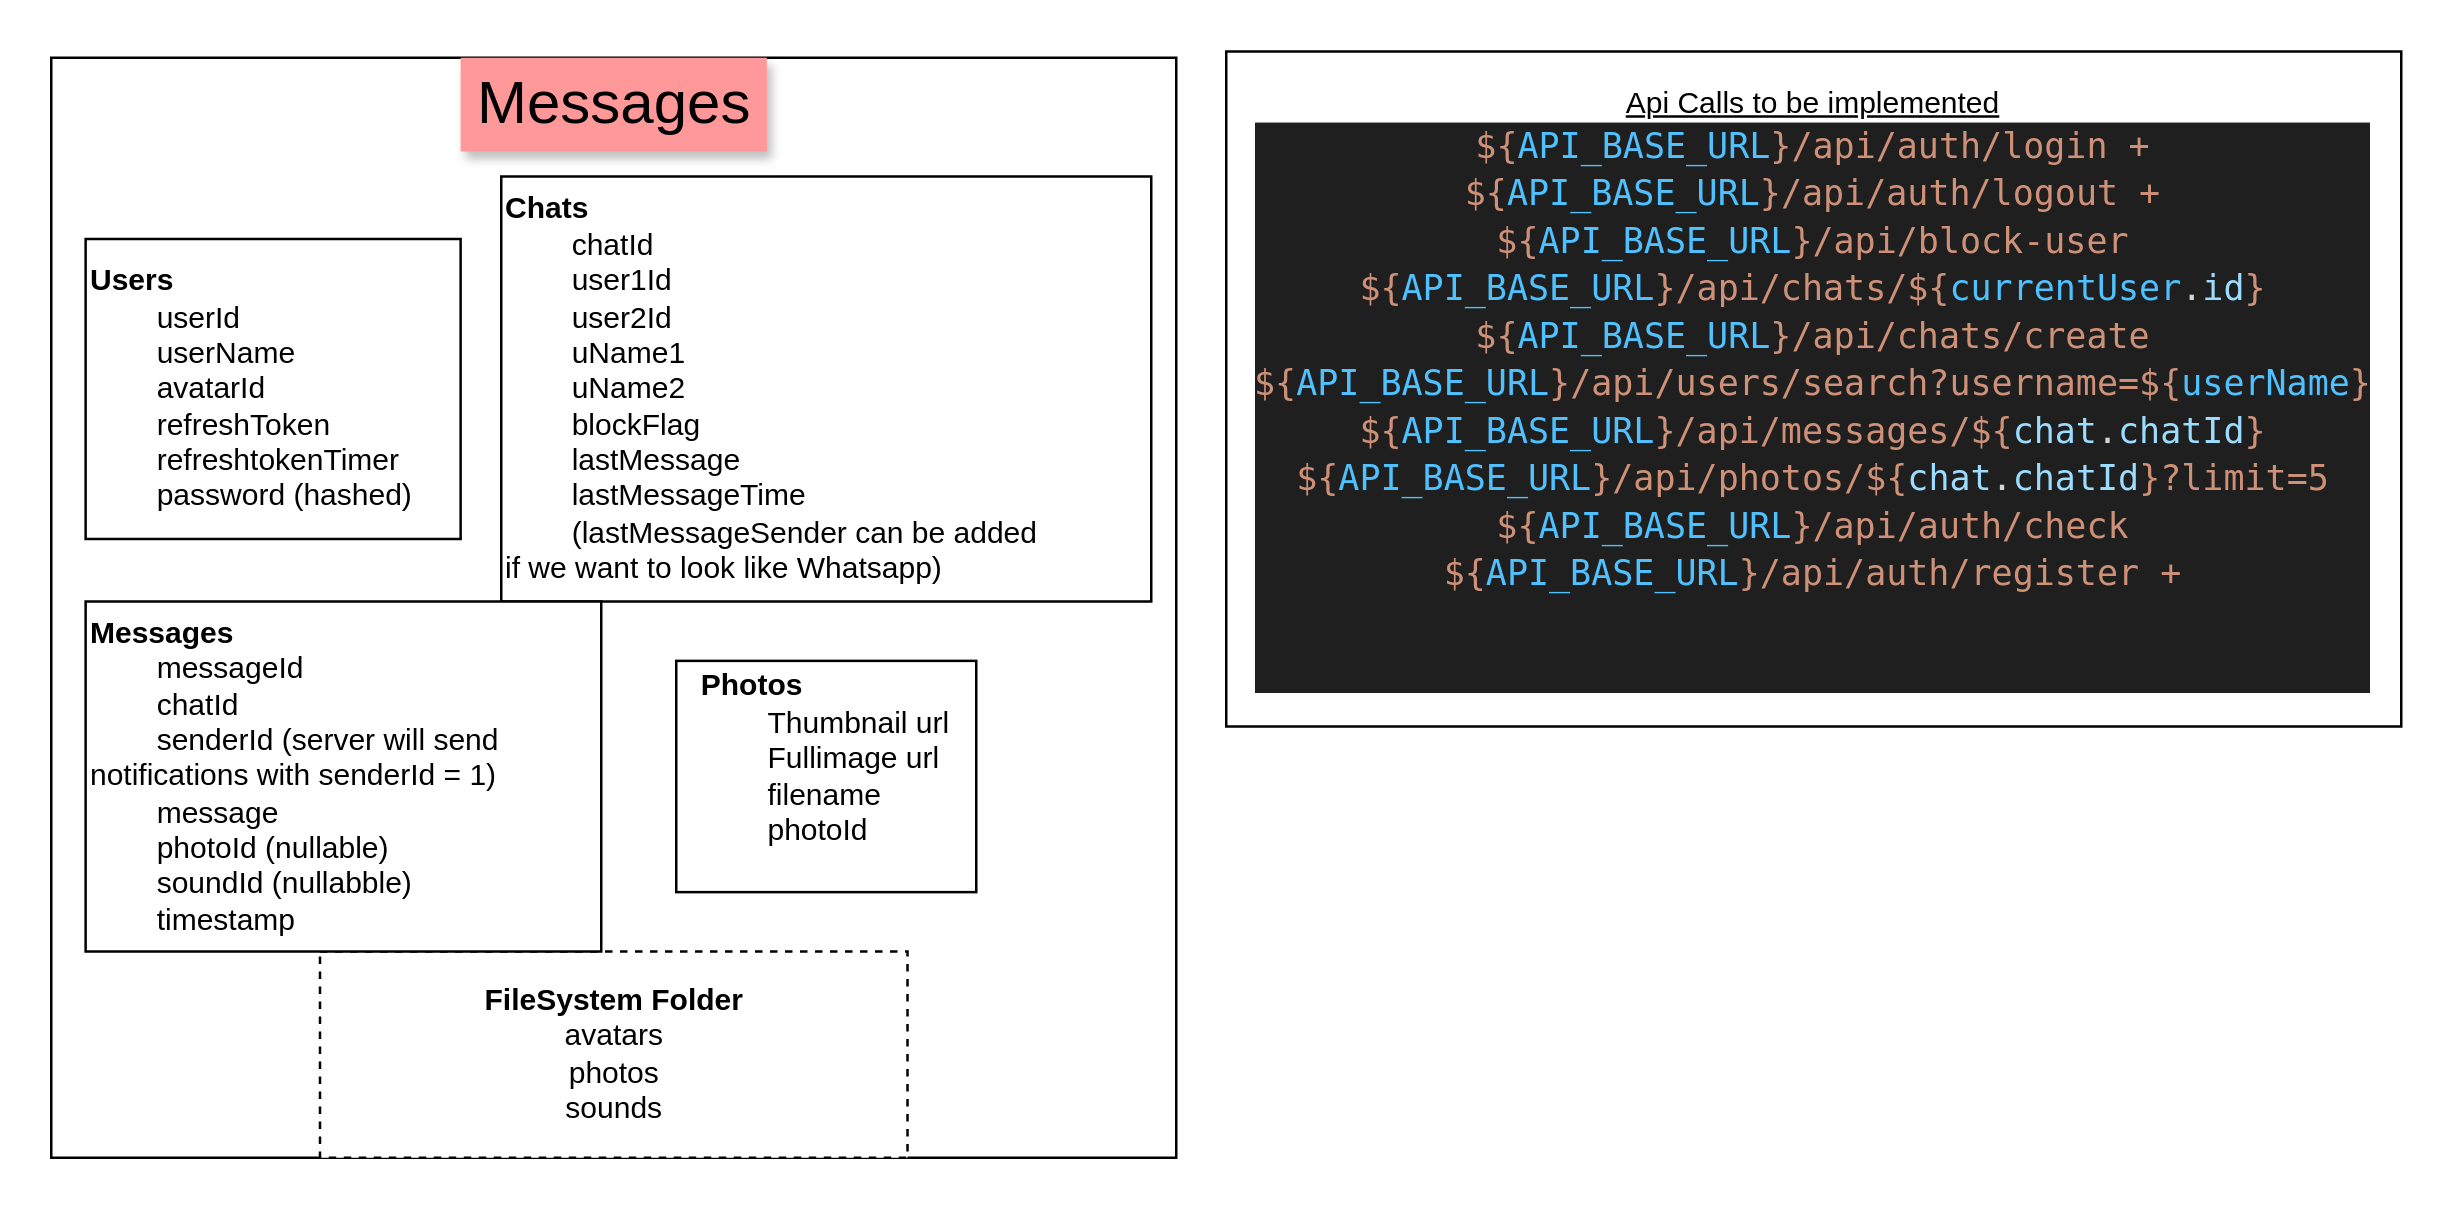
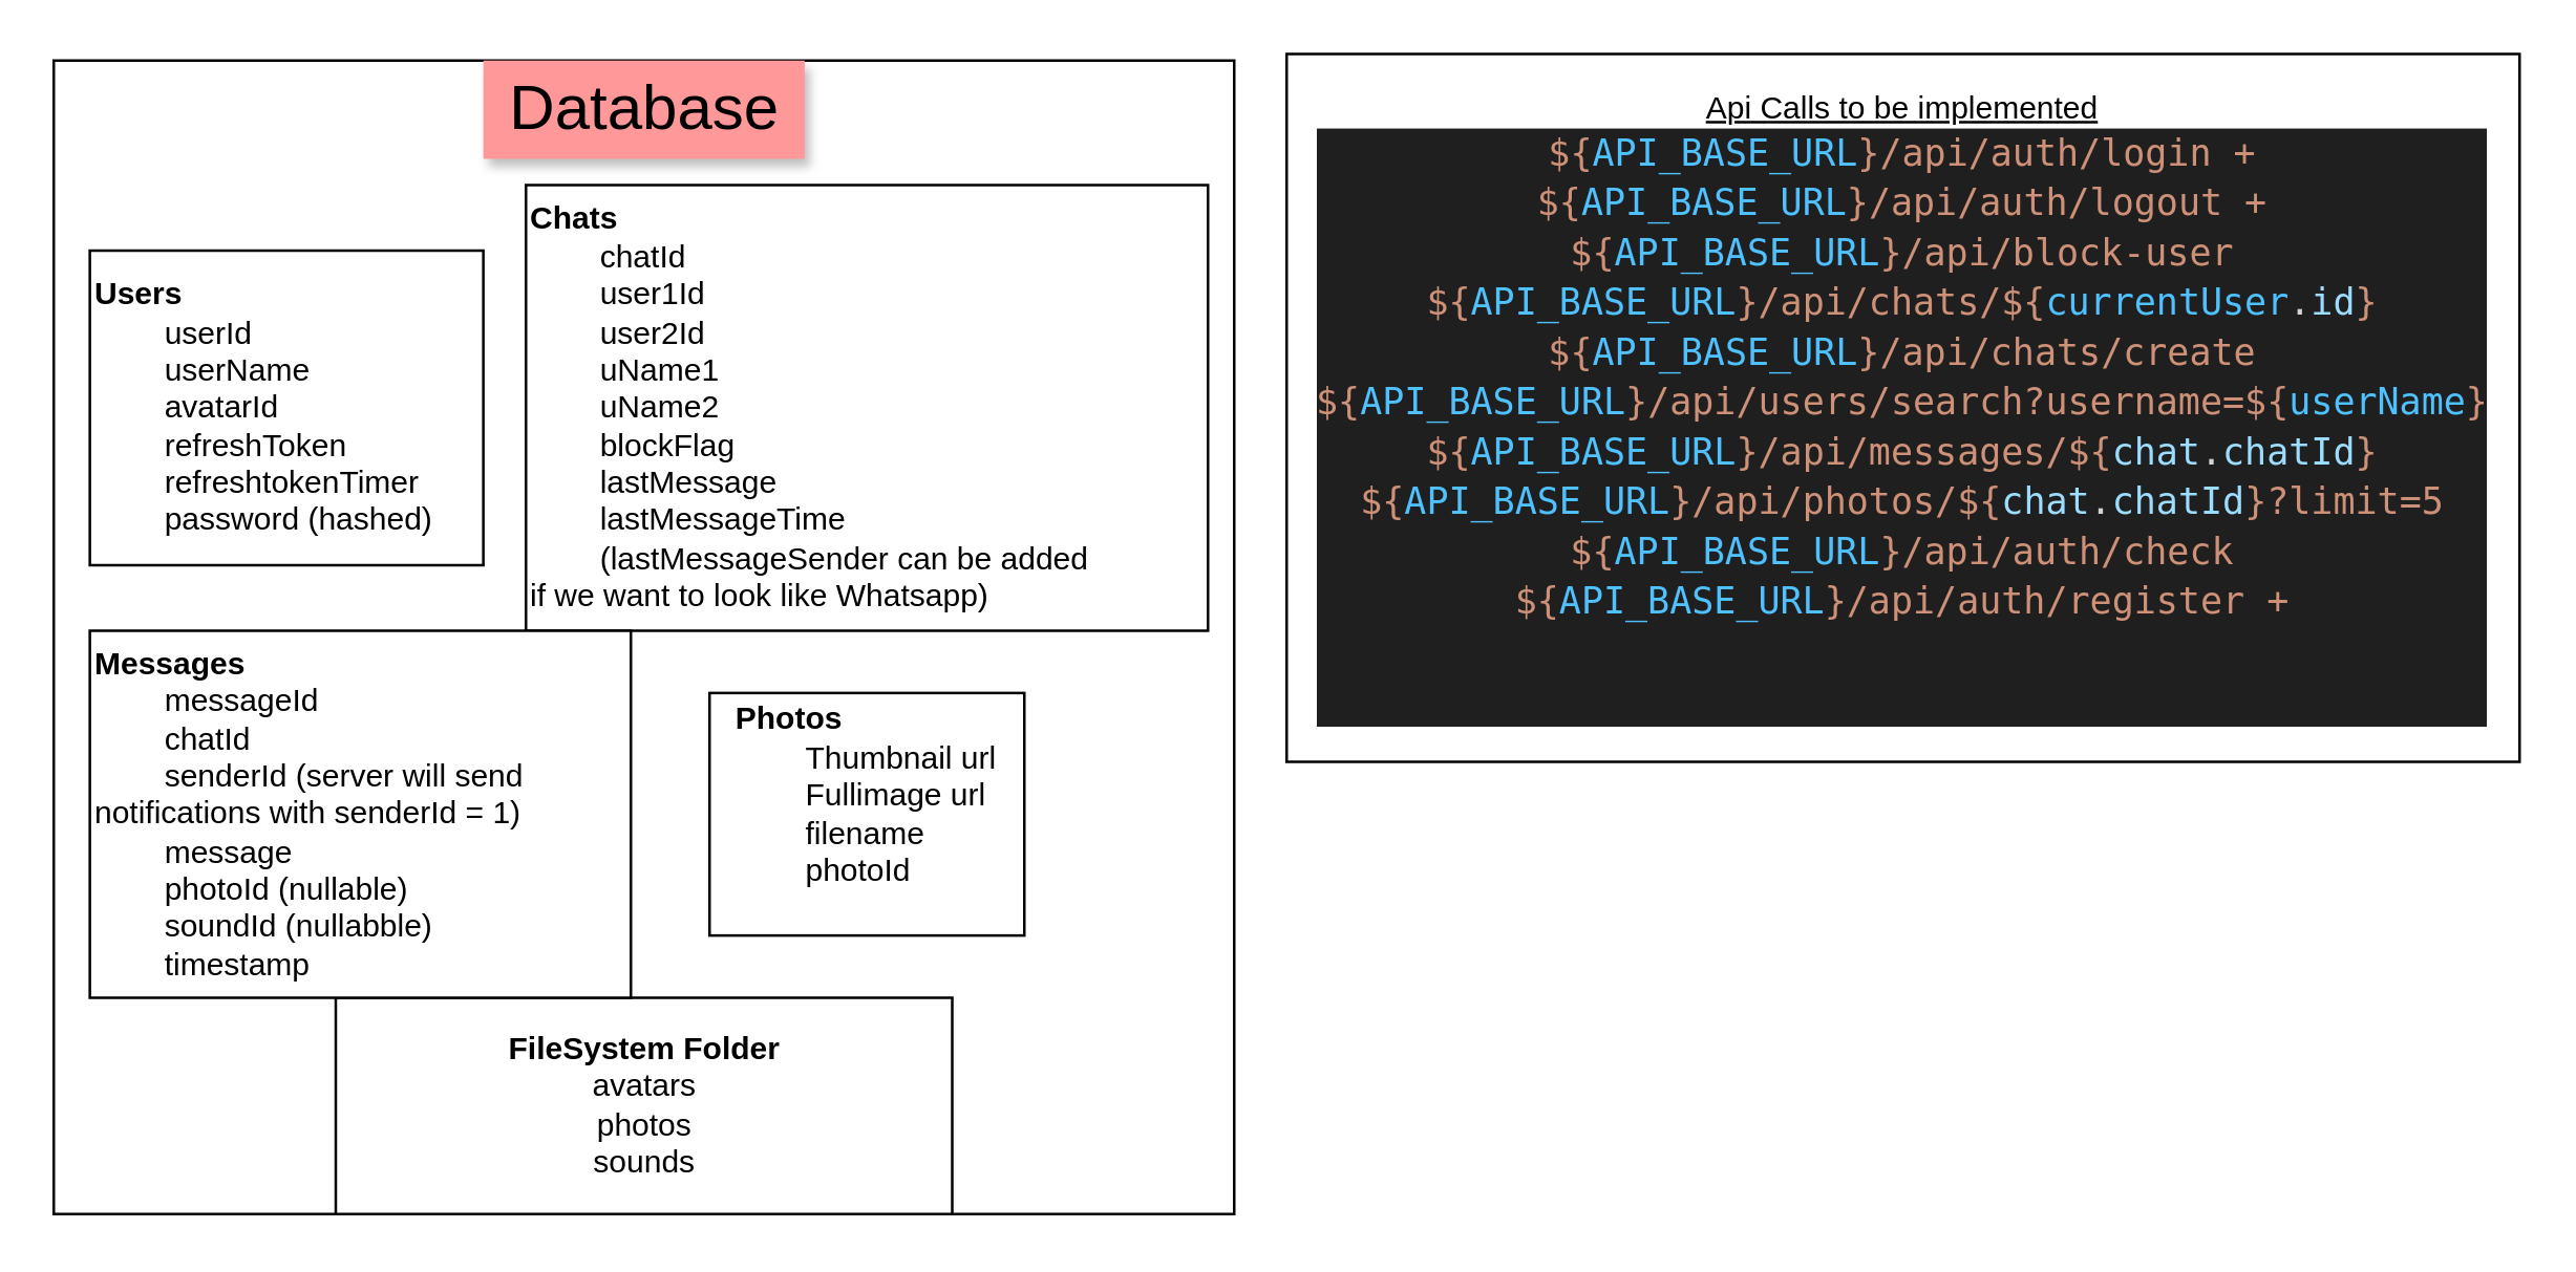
- <mxCell id="3" value="&lt;font style=&quot;font-size: 24px;&quot;&gt;Messages&lt;/font&gt;" style="text;html=1;align=center;verticalAlign=middle;whiteSpace=wrap;rounded=0;fillColor=#FF9999;shadow=1;" parent="1" vertex="1"><mxGeometry x="183.75" y="22.5" width="122.5" height="37.5" as="geometry" /></mxCell>
+ <mxCell id="3" value="&lt;font style=&quot;font-size: 24px;&quot;&gt;Database&lt;/font&gt;" style="text;html=1;align=center;verticalAlign=middle;whiteSpace=wrap;rounded=0;fillColor=#FF9999;shadow=1;" parent="1" vertex="1"><mxGeometry x="183.75" y="22.5" width="122.5" height="37.5" as="geometry" /></mxCell>
- <mxCell id="6" value="&lt;div&gt;&lt;b&gt;FileSystem Folder&lt;/b&gt;&lt;/div&gt;&lt;div&gt;avatars&lt;/div&gt;&lt;div&gt;photos&lt;/div&gt;&lt;div&gt;sounds&lt;/div&gt;" style="rounded=0;whiteSpace=wrap;html=1;dashed=1;" parent="1" vertex="1"><mxGeometry x="127.5" y="380" width="235" height="82.5" as="geometry" /></mxCell>
+ <mxCell id="6" value="&lt;div&gt;&lt;b&gt;FileSystem Folder&lt;/b&gt;&lt;/div&gt;&lt;div&gt;avatars&lt;/div&gt;&lt;div&gt;photos&lt;/div&gt;&lt;div&gt;sounds&lt;/div&gt;" style="rounded=0;whiteSpace=wrap;html=1;" parent="1" vertex="1"><mxGeometry x="127.5" y="380" width="235" height="82.5" as="geometry" /></mxCell>
